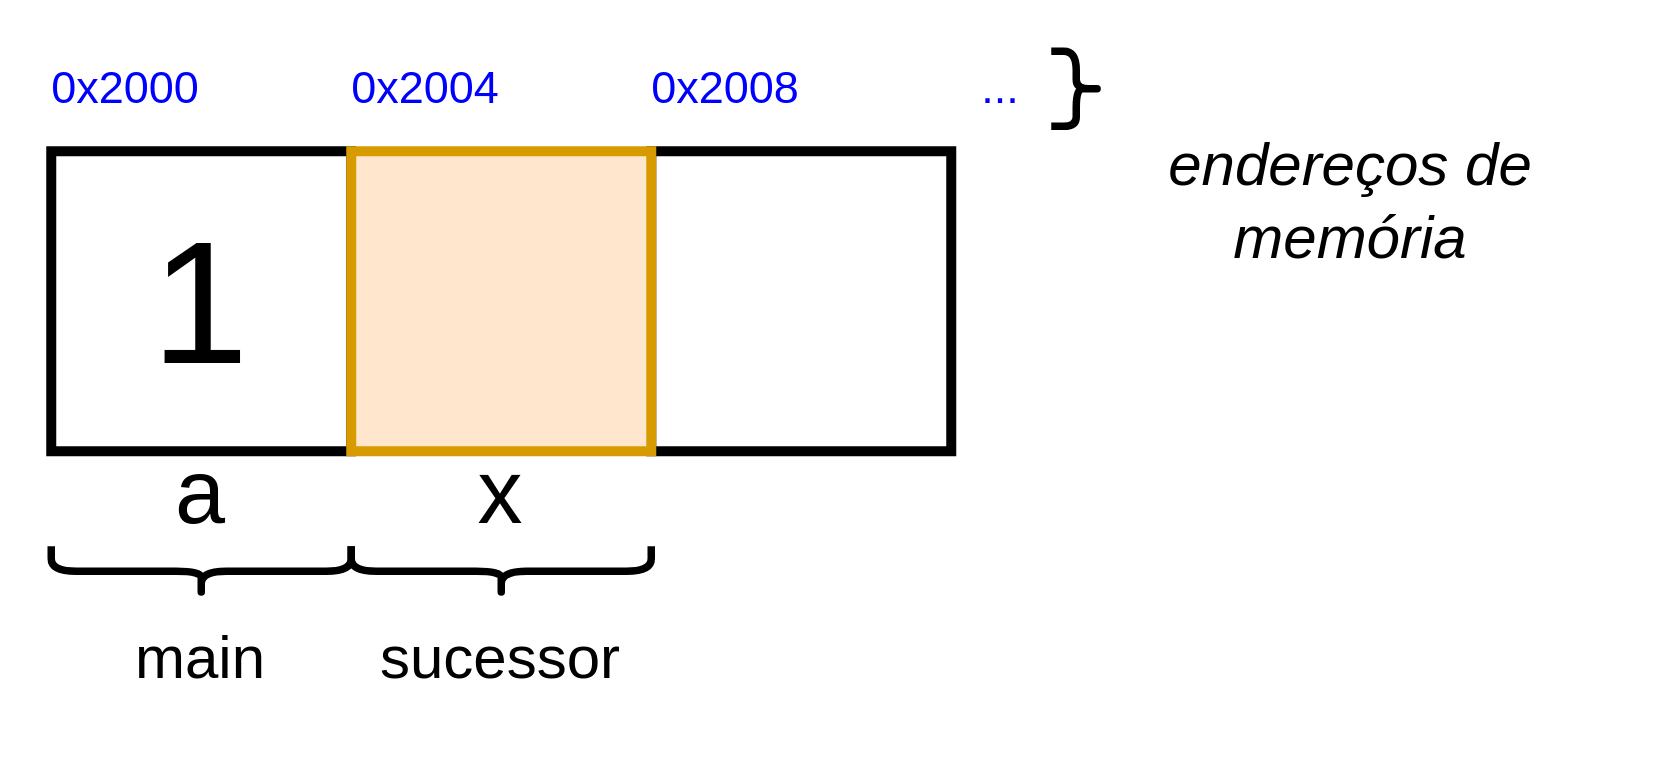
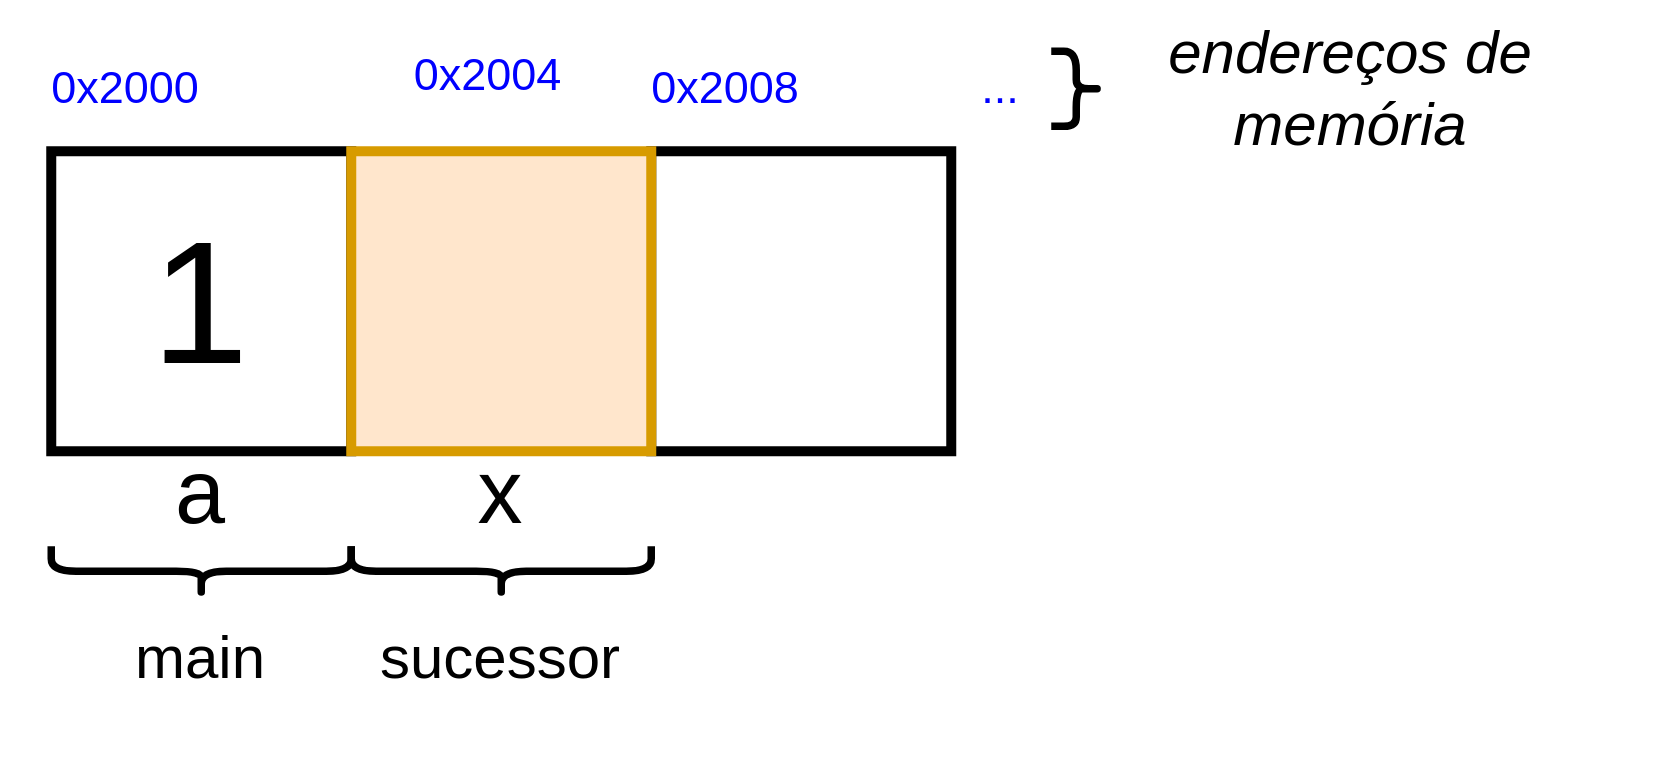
- <mxCell id="6" value="0x2004" style="text;html=1;align=center;verticalAlign=middle;whiteSpace=wrap;rounded=0;fontSize=18;fontColor=#0000FF;" vertex="1" parent="1"><mxGeometry x="140" width="60" height="30" as="geometry" y="20" /></mxCell>
+ <mxCell id="6" value="0x2004" style="text;html=1;align=center;verticalAlign=middle;whiteSpace=wrap;rounded=0;fontSize=18;fontColor=#0000FF;" vertex="1" parent="1"><mxGeometry x="165" y="15" width="60" height="30" as="geometry" /></mxCell>
- <mxCell id="14" value="endereços de memória" style="text;html=1;align=center;verticalAlign=middle;whiteSpace=wrap;rounded=0;strokeWidth=3;fontSize=24;fontStyle=2" vertex="1" parent="1"><mxGeometry x="440" y="65" width="200" height="30" as="geometry" /></mxCell>
+ <mxCell id="14" value="endereços de memória" style="text;html=1;align=center;verticalAlign=middle;whiteSpace=wrap;rounded=0;strokeWidth=3;fontSize=24;fontStyle=2" vertex="1" parent="1"><mxGeometry x="440" width="200" height="30" as="geometry" y="20" /></mxCell>
